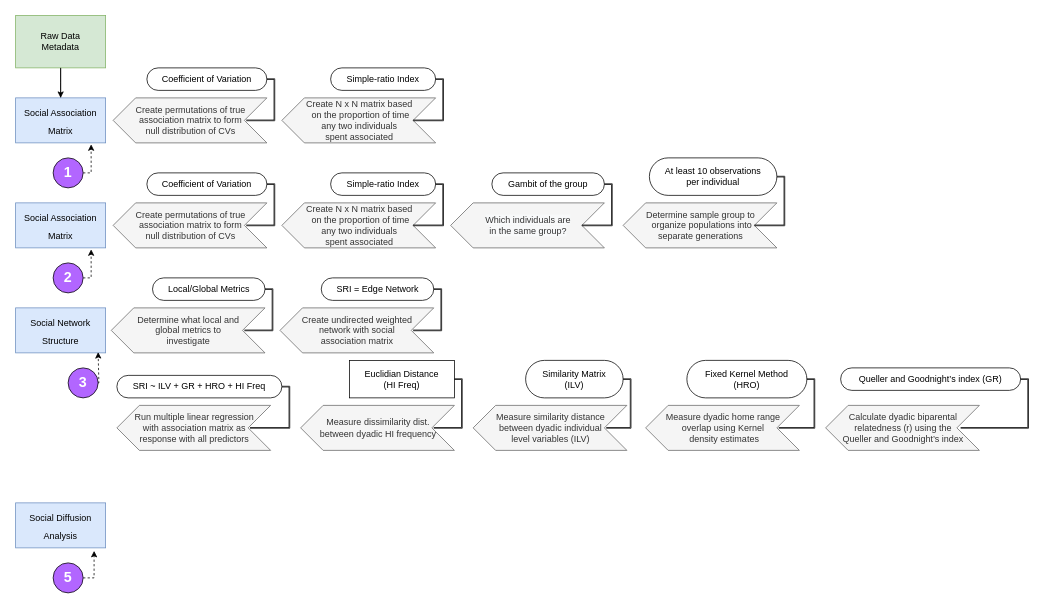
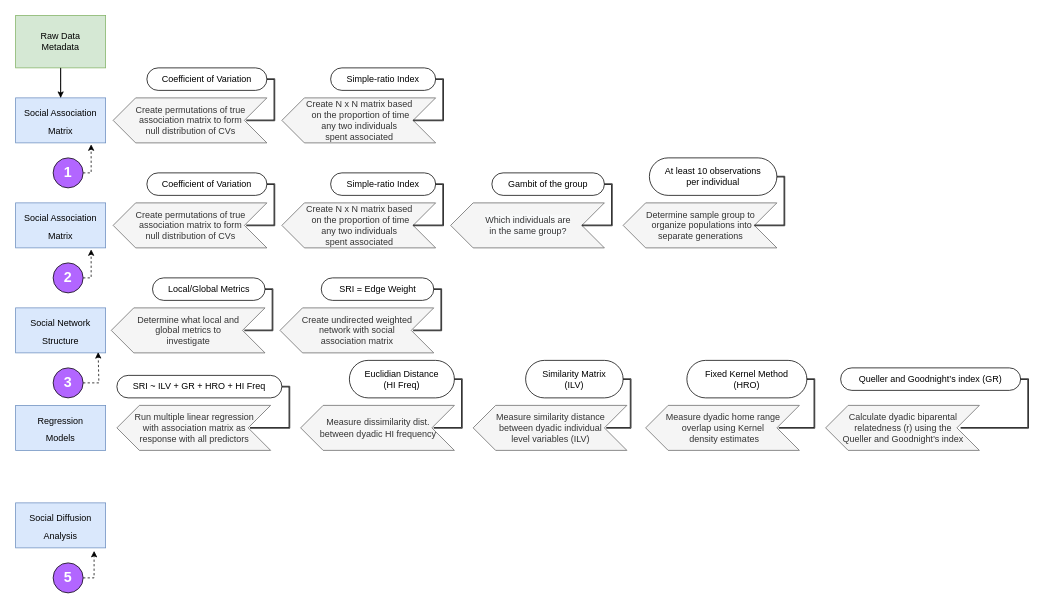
- <mxCell id="35" value="SRI = Edge Network" style="whiteSpace=wrap;html=1;rounded=1;arcSize=50;align=center;verticalAlign=middle;strokeWidth=1;autosize=1;spacing=4;treeFolding=1;treeMoving=1;newEdgeStyle={&quot;edgeStyle&quot;:&quot;entityRelationEdgeStyle&quot;,&quot;startArrow&quot;:&quot;none&quot;,&quot;endArrow&quot;:&quot;none&quot;,&quot;segment&quot;:10,&quot;curved&quot;:1};" vertex="1" parent="1"><mxGeometry x="427.5" y="370" width="150" height="30" as="geometry" /></mxCell>
+ <mxCell id="35" value="SRI = Edge Weight" style="whiteSpace=wrap;html=1;rounded=1;arcSize=50;align=center;verticalAlign=middle;strokeWidth=1;autosize=1;spacing=4;treeFolding=1;treeMoving=1;newEdgeStyle={&quot;edgeStyle&quot;:&quot;entityRelationEdgeStyle&quot;,&quot;startArrow&quot;:&quot;none&quot;,&quot;endArrow&quot;:&quot;none&quot;,&quot;segment&quot;:10,&quot;curved&quot;:1};" vertex="1" parent="1"><mxGeometry x="427.5" y="370" width="150" height="30" as="geometry" /></mxCell>
- <mxCell id="39" value="Euclidian Distance&lt;br&gt;(HI Freq)" style="whiteSpace=wrap;html=1;arcSize=50;align=center;verticalAlign=middle;strokeWidth=1;autosize=1;spacing=4;treeFolding=1;treeMoving=1;newEdgeStyle={&quot;edgeStyle&quot;:&quot;entityRelationEdgeStyle&quot;,&quot;startArrow&quot;:&quot;none&quot;,&quot;endArrow&quot;:&quot;none&quot;,&quot;segment&quot;:10,&quot;curved&quot;:1};rounded=0;" vertex="1" parent="1"><mxGeometry x="465" y="480" width="140" height="50" as="geometry" /></mxCell>
+ <mxCell id="39" value="Euclidian Distance&lt;br&gt;(HI Freq)" style="whiteSpace=wrap;html=1;rounded=1;arcSize=50;align=center;verticalAlign=middle;strokeWidth=1;autosize=1;spacing=4;treeFolding=1;treeMoving=1;newEdgeStyle={&quot;edgeStyle&quot;:&quot;entityRelationEdgeStyle&quot;,&quot;startArrow&quot;:&quot;none&quot;,&quot;endArrow&quot;:&quot;none&quot;,&quot;segment&quot;:10,&quot;curved&quot;:1};" vertex="1" parent="1"><mxGeometry x="465" y="480" width="140" height="50" as="geometry" /></mxCell>
- <mxCell id="10" value="&lt;font style=&quot;font-size: 19px;&quot; color=&quot;#ffffff&quot;&gt;3&lt;/font&gt;" style="ellipse;whiteSpace=wrap;html=1;strokeColor=#000000;fillColor=#B266FF;fontStyle=1" parent="1" vertex="1"><mxGeometry x="90" y="490" width="40" height="40" as="geometry" /></mxCell>
+ <mxCell id="10" value="&lt;font style=&quot;font-size: 19px;&quot; color=&quot;#ffffff&quot;&gt;3&lt;/font&gt;" style="ellipse;whiteSpace=wrap;html=1;strokeColor=#000000;fillColor=#B266FF;fontStyle=1" parent="1" vertex="1"><mxGeometry x="70" y="490" width="40" height="40" as="geometry" /></mxCell>
+ <mxCell id="15" value="&lt;font style=&quot;font-size: 12px;&quot;&gt;Regression&lt;br&gt;Models&lt;br&gt;&lt;/font&gt;" style="rounded=0;whiteSpace=wrap;html=1;strokeColor=#6c8ebf;fontSize=19;fillColor=#dae8fc;" parent="1" vertex="1"><mxGeometry x="20" y="540" width="120" height="60" as="geometry" /></mxCell>
